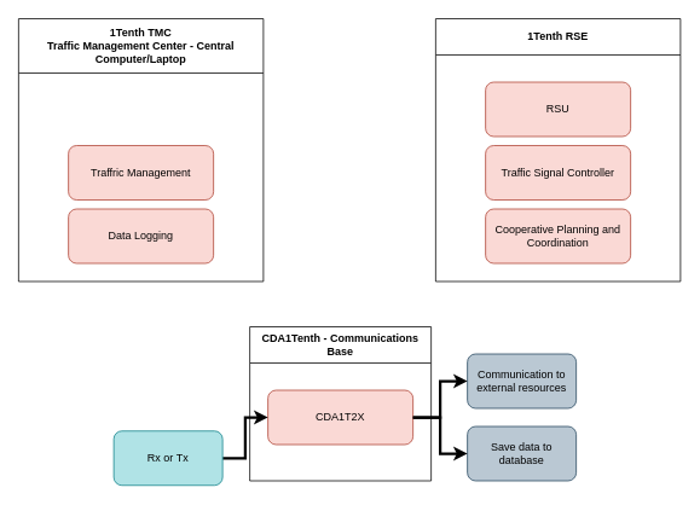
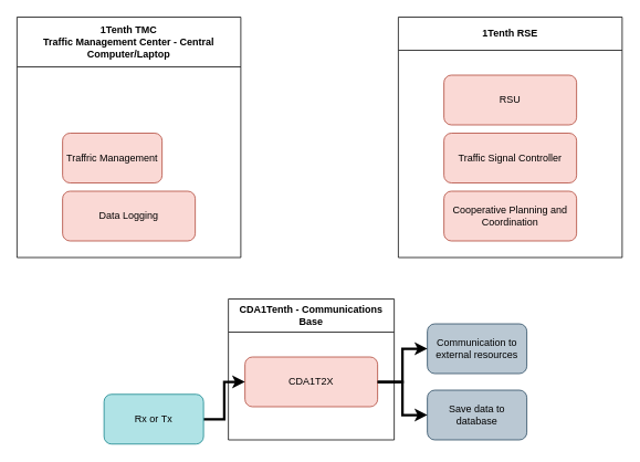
- <mxCell id="11" value="Traffric Management" style="rounded=1;whiteSpace=wrap;html=1;fillColor=#fad9d5;strokeColor=#ae4132;" vertex="1" parent="10"><mxGeometry x="55" y="140" width="160" height="60" as="geometry" /></mxCell>
+ <mxCell id="11" value="Traffric Management" style="rounded=1;whiteSpace=wrap;html=1;fillColor=#fad9d5;strokeColor=#ae4132;" vertex="1" parent="10"><mxGeometry x="55" y="140" width="120" height="60" as="geometry" /></mxCell>
